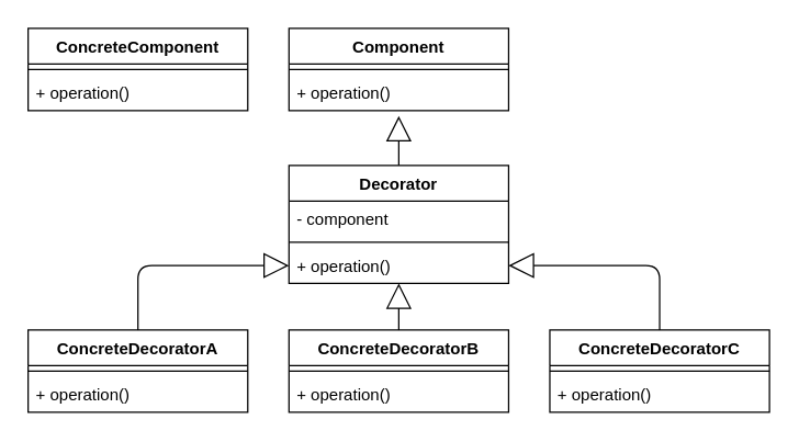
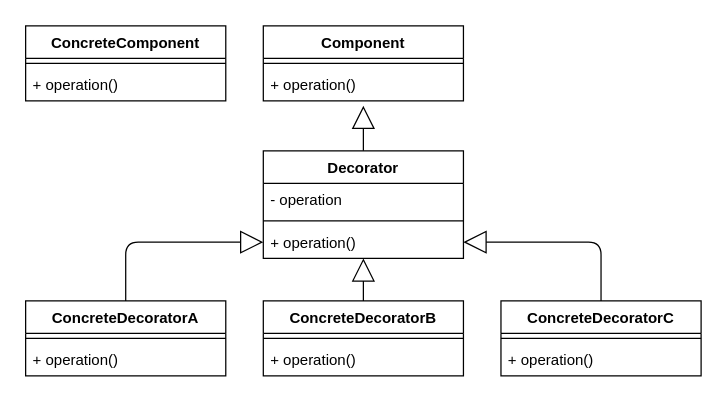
- <mxCell id="9" value="- component" style="text;strokeColor=none;fillColor=none;align=left;verticalAlign=top;spacingLeft=4;spacingRight=4;overflow=hidden;rotatable=0;points=[[0,0.5],[1,0.5]];portConstraint=eastwest;" parent="8" vertex="1"><mxGeometry y="26" width="160" height="26" as="geometry" /></mxCell>
+ <mxCell id="9" value="- operation" style="text;strokeColor=none;fillColor=none;align=left;verticalAlign=top;spacingLeft=4;spacingRight=4;overflow=hidden;rotatable=0;points=[[0,0.5],[1,0.5]];portConstraint=eastwest;" parent="8" vertex="1"><mxGeometry y="26" width="160" height="26" as="geometry" /></mxCell>
